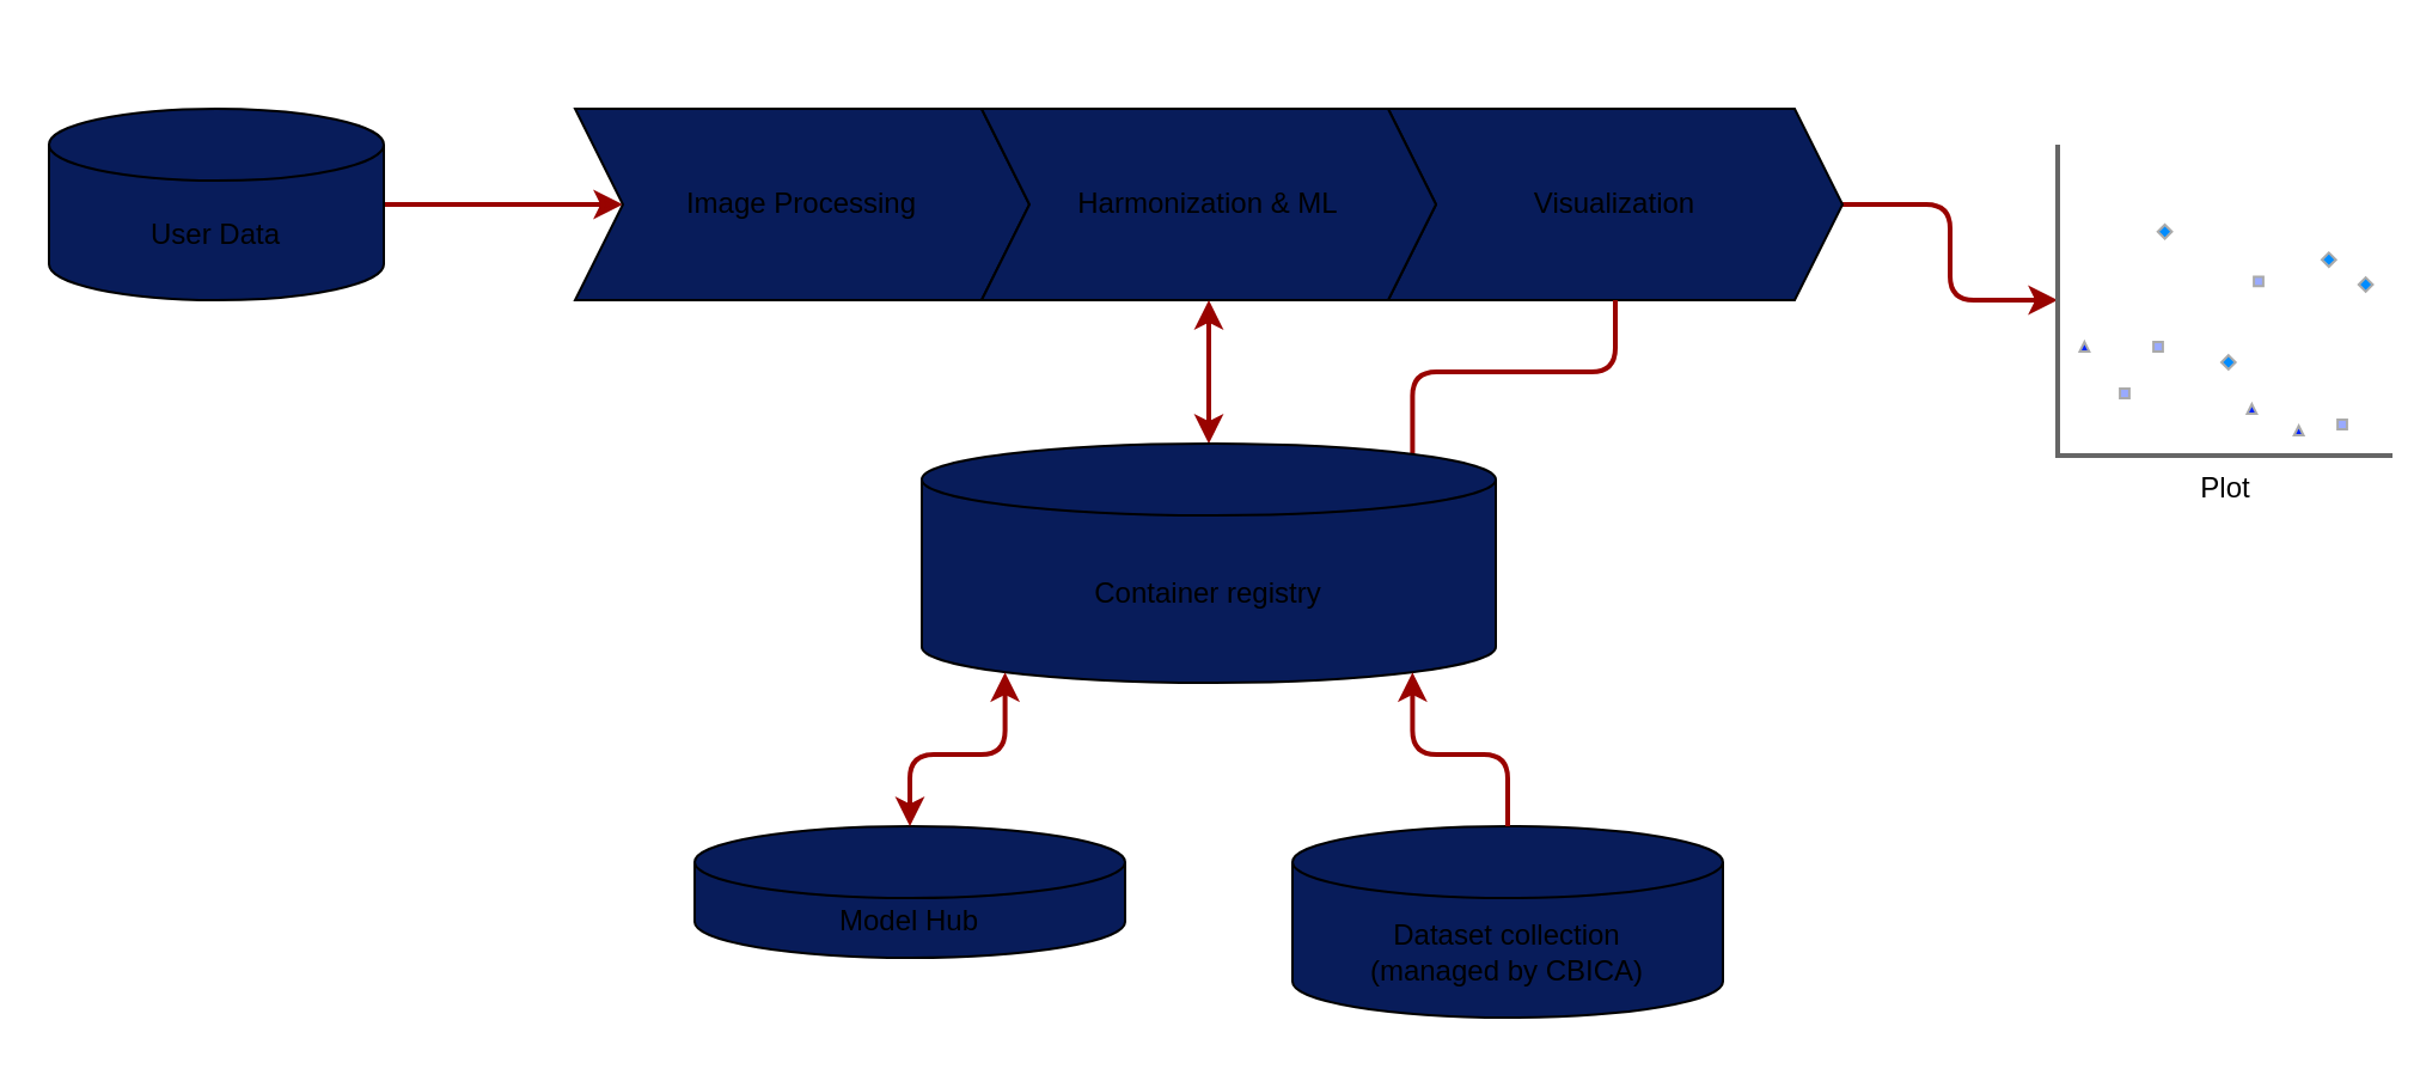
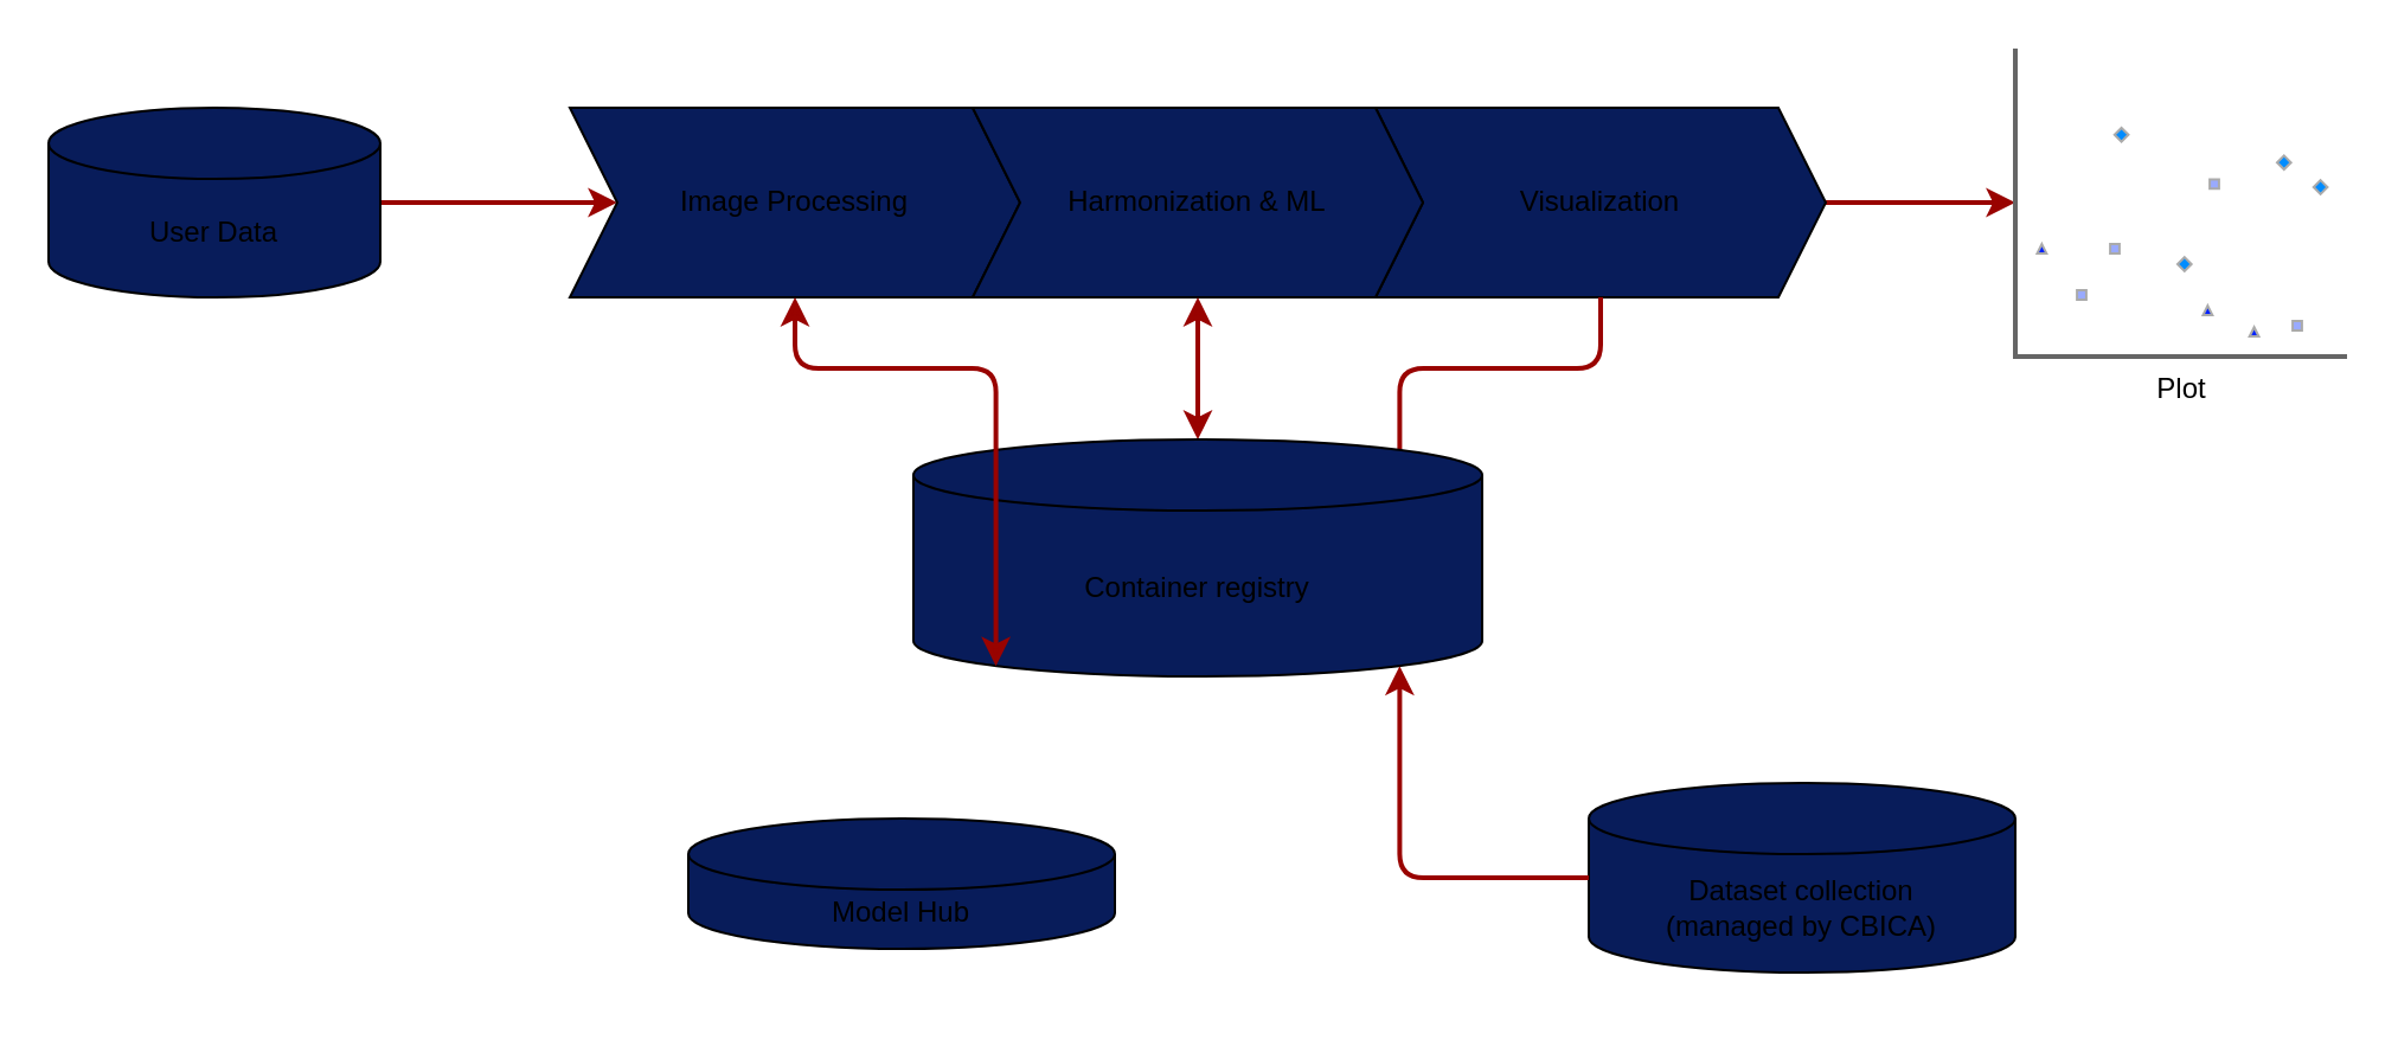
- <mxCell id="8" value="Plot" style="verticalLabelPosition=bottom;shadow=0;dashed=0;align=center;html=1;verticalAlign=top;strokeWidth=1;shape=mxgraph.mockup.graphics.plotChart;strokeColor=none;strokeColor2=#aaaaaa;strokeColor3=#666666;fillColor2=#99aaff,#0022ff,#008cff;fillStyle=solid;fillColor=#ffffff;" parent="1" vertex="1"><mxGeometry x="860" y="60" width="140" height="130" as="geometry" /></mxCell>
+ <mxCell id="8" value="Plot" style="verticalLabelPosition=bottom;shadow=0;dashed=0;align=center;html=1;verticalAlign=top;strokeWidth=1;shape=mxgraph.mockup.graphics.plotChart;strokeColor=none;strokeColor2=#aaaaaa;strokeColor3=#666666;fillColor2=#99aaff,#0022ff,#008cff;fillStyle=solid;fillColor=#ffffff;" parent="1" vertex="1"><mxGeometry x="850" y="20" width="140" height="130" as="geometry" /></mxCell>
- <mxCell id="14" style="edgeStyle=orthogonalEdgeStyle;rounded=1;orthogonalLoop=1;jettySize=auto;html=1;exitX=0.145;exitY=1;exitDx=0;exitDy=-4.35;exitPerimeter=0;entryX=0.5;entryY=0;entryDx=0;entryDy=0;entryPerimeter=0;startArrow=classic;startFill=1;strokeWidth=2;strokeColor=#990300;" parent="1" source="11" target="12" edge="1"><mxGeometry relative="1" as="geometry" /></mxCell>
+ <mxCell id="14" style="edgeStyle=orthogonalEdgeStyle;rounded=1;orthogonalLoop=1;jettySize=auto;html=1;exitX=0.145;exitY=1;exitDx=0;exitDy=-4.35;exitPerimeter=0;startArrow=classic;startFill=1;strokeWidth=2;strokeColor=#990300;" parent="1" source="11" target="4" edge="1"><mxGeometry relative="1" as="geometry" /></mxCell>
- <mxCell id="13" value="Dataset collection&lt;br&gt;(managed by CBICA)" style="shape=cylinder3;whiteSpace=wrap;html=1;boundedLbl=1;backgroundOutline=1;size=15;fillColor=#081c5a;" parent="1" vertex="1"><mxGeometry x="540" y="345" width="180" height="80" as="geometry" /></mxCell>
+ <mxCell id="13" value="Dataset collection&lt;br&gt;(managed by CBICA)" style="shape=cylinder3;whiteSpace=wrap;html=1;boundedLbl=1;backgroundOutline=1;size=15;fillColor=#081c5a;" parent="1" vertex="1"><mxGeometry x="670" y="330" width="180" height="80" as="geometry" /></mxCell>
